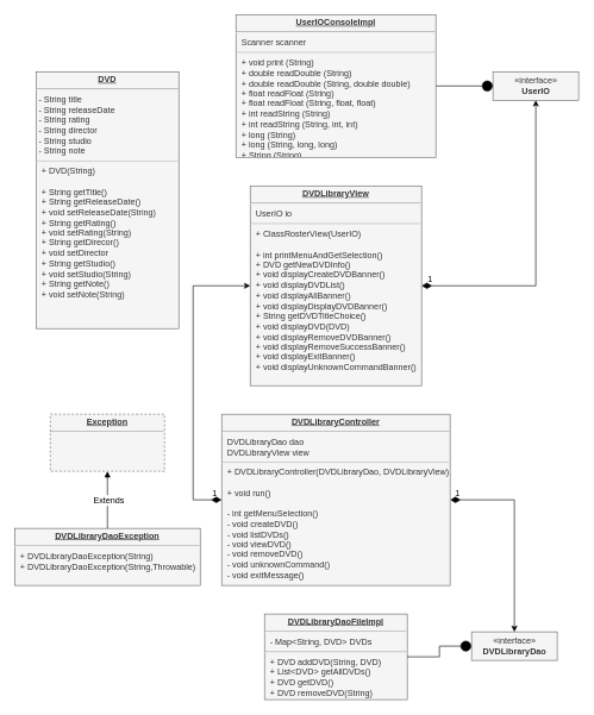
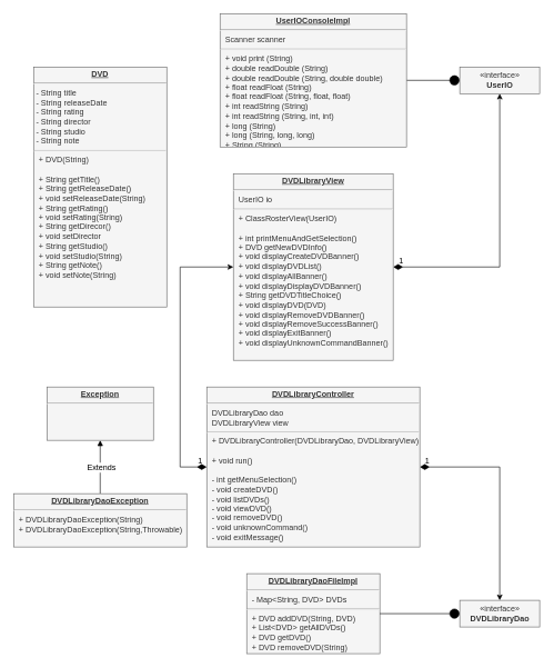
- <mxCell id="19" value="&lt;p style=&quot;margin: 0px ; margin-top: 4px ; text-align: center ; text-decoration: underline&quot;&gt;&lt;b&gt;Exception&lt;/b&gt;&lt;/p&gt;&lt;hr&gt;&lt;p style=&quot;margin: 0px ; margin-left: 8px&quot;&gt;&lt;br&gt;&lt;/p&gt;" style="verticalAlign=top;align=left;overflow=fill;fontSize=12;fontFamily=Helvetica;html=1;labelBackgroundColor=none;fillColor=#f5f5f5;strokeColor=#666666;fontColor=#333333;dashed=1;" vertex="1" parent="1"><mxGeometry x="70" y="580" width="160" height="80" as="geometry" /></mxCell>
+ <mxCell id="19" value="&lt;p style=&quot;margin: 0px ; margin-top: 4px ; text-align: center ; text-decoration: underline&quot;&gt;&lt;b&gt;Exception&lt;/b&gt;&lt;/p&gt;&lt;hr&gt;&lt;p style=&quot;margin: 0px ; margin-left: 8px&quot;&gt;&lt;br&gt;&lt;/p&gt;" style="verticalAlign=top;align=left;overflow=fill;fontSize=12;fontFamily=Helvetica;html=1;labelBackgroundColor=none;fillColor=#f5f5f5;strokeColor=#666666;fontColor=#333333;" vertex="1" parent="1"><mxGeometry x="70" y="580" width="160" height="80" as="geometry" /></mxCell>
- <mxCell id="14" value="«interface»&lt;br&gt;&lt;b&gt;DVDLibraryDao&lt;/b&gt;" style="html=1;labelBackgroundColor=none;fontColor=#333333;fillColor=#f5f5f5;strokeColor=#666666;" vertex="1" parent="1"><mxGeometry x="660" y="885" width="120" height="40" as="geometry" /></mxCell>
+ <mxCell id="14" value="«interface»&lt;br&gt;&lt;b&gt;DVDLibraryDao&lt;/b&gt;" style="html=1;labelBackgroundColor=none;fontColor=#333333;fillColor=#f5f5f5;strokeColor=#666666;" vertex="1" parent="1"><mxGeometry x="690" y="900" width="120" height="40" as="geometry" /></mxCell>
